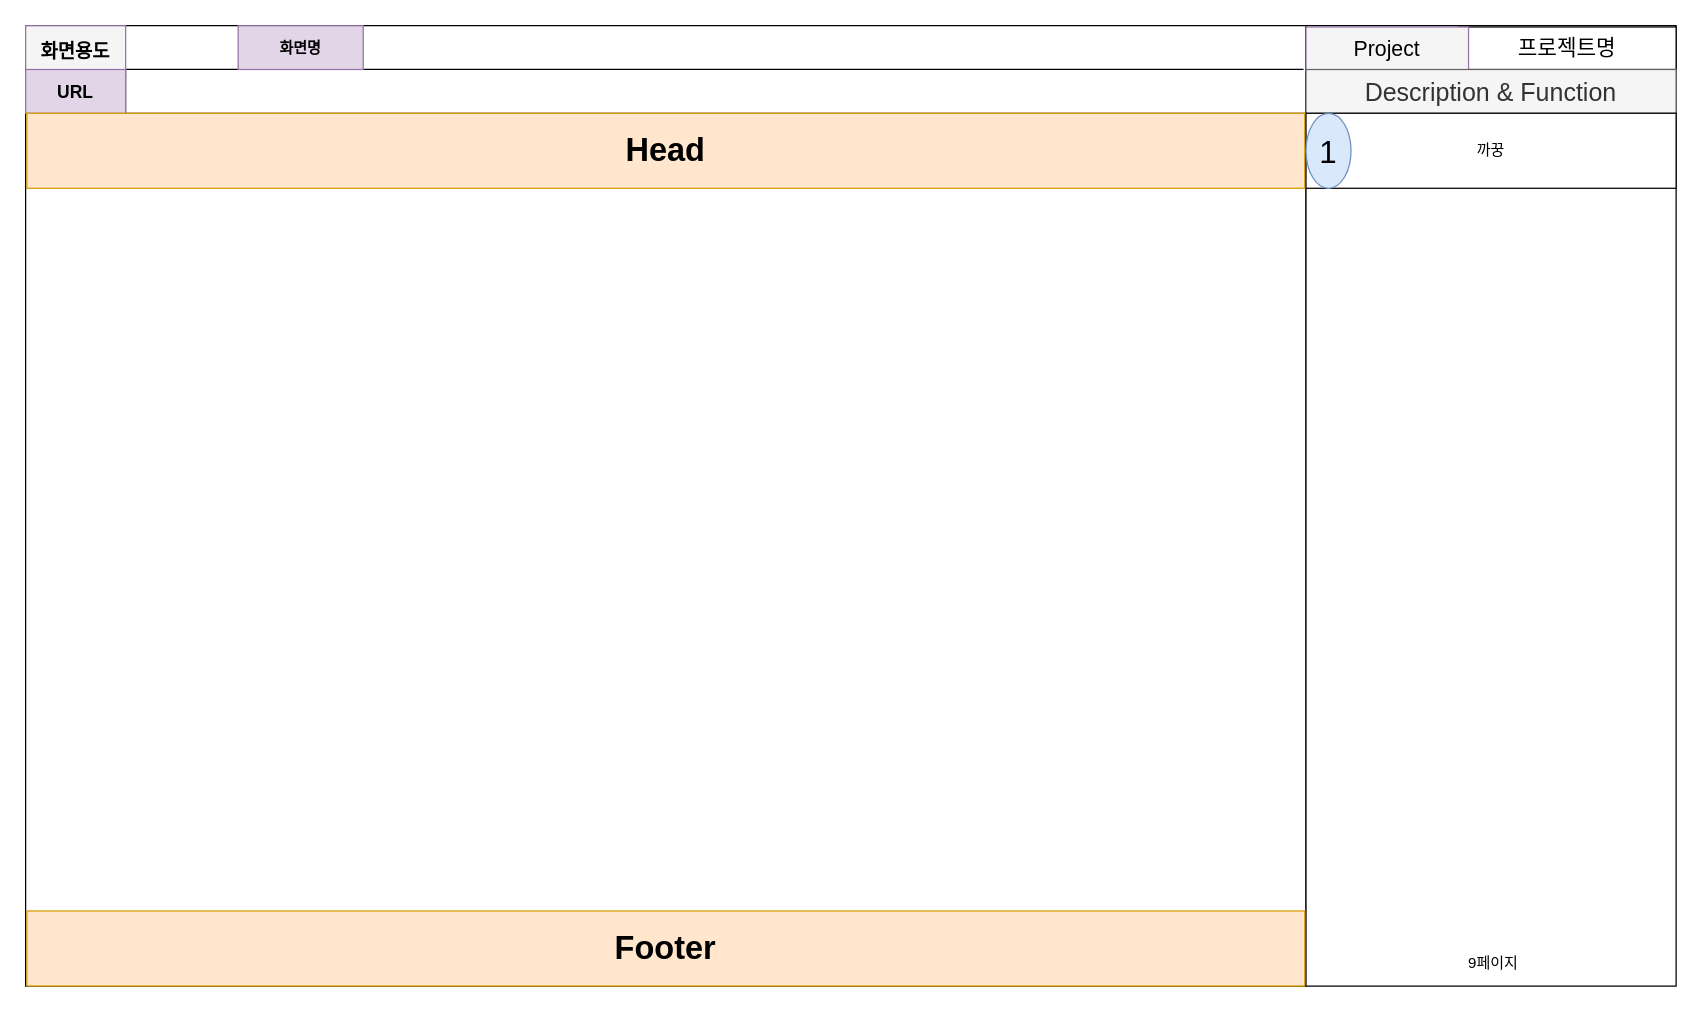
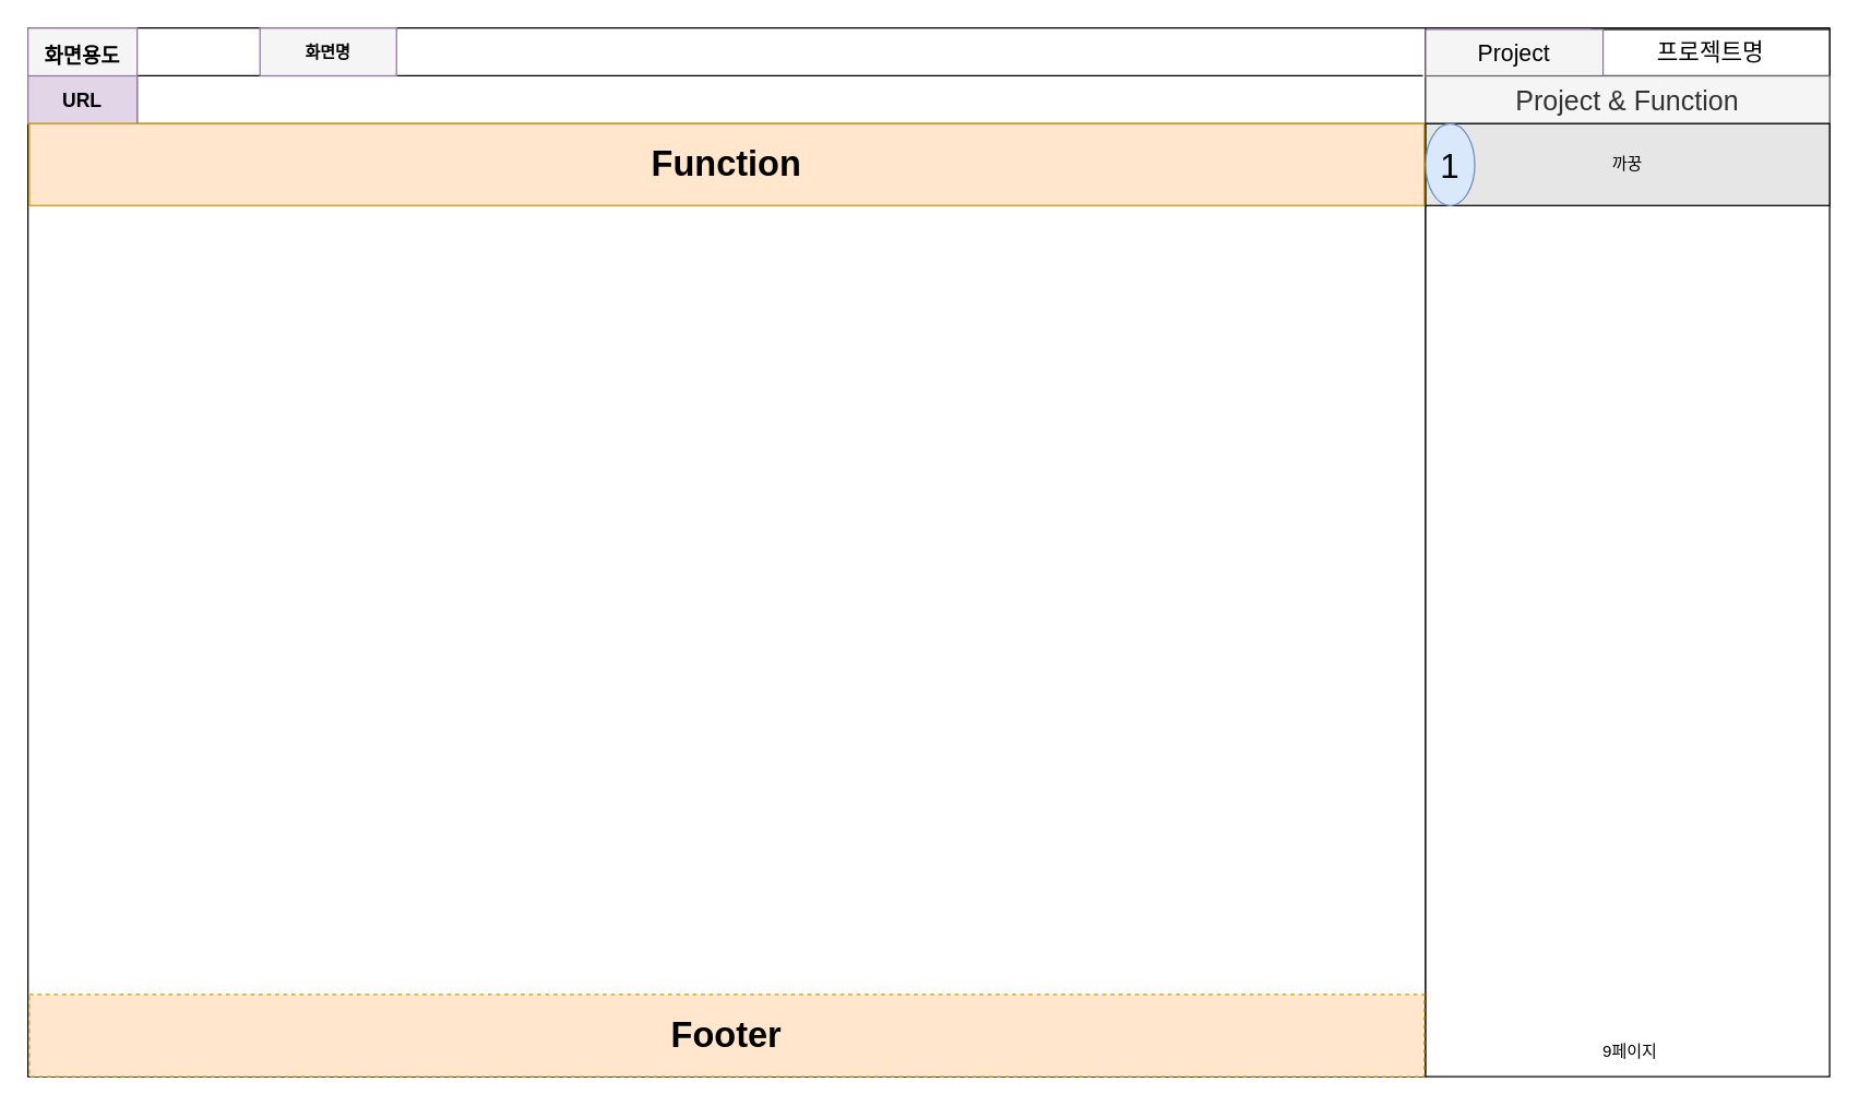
- <mxCell id="7" value="&lt;b&gt;화면명&lt;/b&gt;" style="rounded=0;whiteSpace=wrap;html=1;strokeWidth=1;fillColor=#e1d5e7;strokeColor=#9673a6;" parent="1" vertex="1"><mxGeometry x="190" y="20" width="100" height="35" as="geometry" /></mxCell>
+ <mxCell id="7" value="&lt;b&gt;화면명&lt;/b&gt;" style="rounded=0;whiteSpace=wrap;html=1;strokeWidth=1;fillColor=#f5f5f5;strokeColor=#9673a6;" parent="1" vertex="1"><mxGeometry x="190" y="20" width="100" height="35" as="geometry" /></mxCell>
- <mxCell id="11" value="&lt;font style=&quot;font-size: 20px&quot;&gt;Description &amp;amp; Function&lt;/font&gt;" style="rounded=0;whiteSpace=wrap;html=1;strokeWidth=1;fillColor=#f5f5f5;strokeColor=#666666;fontColor=#333333;" parent="1" vertex="1"><mxGeometry x="1044" y="55" width="296" height="35" as="geometry" /></mxCell>
+ <mxCell id="11" value="&lt;font style=&quot;font-size: 20px&quot;&gt;Project &amp;amp; Function&lt;/font&gt;" style="rounded=0;whiteSpace=wrap;html=1;strokeWidth=1;fillColor=#f5f5f5;strokeColor=#666666;fontColor=#333333;" parent="1" vertex="1"><mxGeometry x="1044" y="55" width="296" height="35" as="geometry" /></mxCell>
- <mxCell id="16" value="&lt;font style=&quot;font-size: 26px&quot;&gt;&lt;b&gt;Head&lt;/b&gt;&lt;/font&gt;" style="rounded=0;whiteSpace=wrap;html=1;strokeWidth=1;fillColor=#ffe6cc;strokeColor=#d79b00;" parent="1" vertex="1"><mxGeometry x="21" y="90" width="1022" height="60" as="geometry" /></mxCell>
+ <mxCell id="16" value="&lt;font style=&quot;font-size: 26px&quot;&gt;&lt;b&gt;Function&lt;/b&gt;&lt;/font&gt;" style="rounded=0;whiteSpace=wrap;html=1;strokeWidth=1;fillColor=#ffe6cc;strokeColor=#d79b00;" parent="1" vertex="1"><mxGeometry x="21" y="90" width="1022" height="60" as="geometry" /></mxCell>
- <mxCell id="12" value="까꿍" style="rounded=0;whiteSpace=wrap;html=1;strokeWidth=1;fillColor=#ffffff;strokeColor=#000000;" parent="1" vertex="1"><mxGeometry x="1044" y="90" width="296" height="60" as="geometry" /></mxCell>
+ <mxCell id="12" value="까꿍" style="rounded=0;whiteSpace=wrap;html=1;strokeWidth=1;fillColor=#E6E6E6;strokeColor=#000000;" parent="1" vertex="1"><mxGeometry x="1044" y="90" width="296" height="60" as="geometry" /></mxCell>
- <mxCell id="15" value="&lt;span style=&quot;font-size: 26px&quot;&gt;&lt;b&gt;Footer&lt;/b&gt;&lt;/span&gt;" style="rounded=0;whiteSpace=wrap;html=1;strokeWidth=1;fillColor=#ffe6cc;strokeColor=#d79b00;" parent="1" vertex="1"><mxGeometry x="21" y="728" width="1022" height="60" as="geometry" /></mxCell>
+ <mxCell id="15" value="&lt;span style=&quot;font-size: 26px&quot;&gt;&lt;b&gt;Footer&lt;/b&gt;&lt;/span&gt;" style="rounded=0;whiteSpace=wrap;html=1;strokeWidth=1;fillColor=#ffe6cc;strokeColor=#d79b00;dashed=1;" parent="1" vertex="1"><mxGeometry x="21" y="728" width="1022" height="60" as="geometry" /></mxCell>
